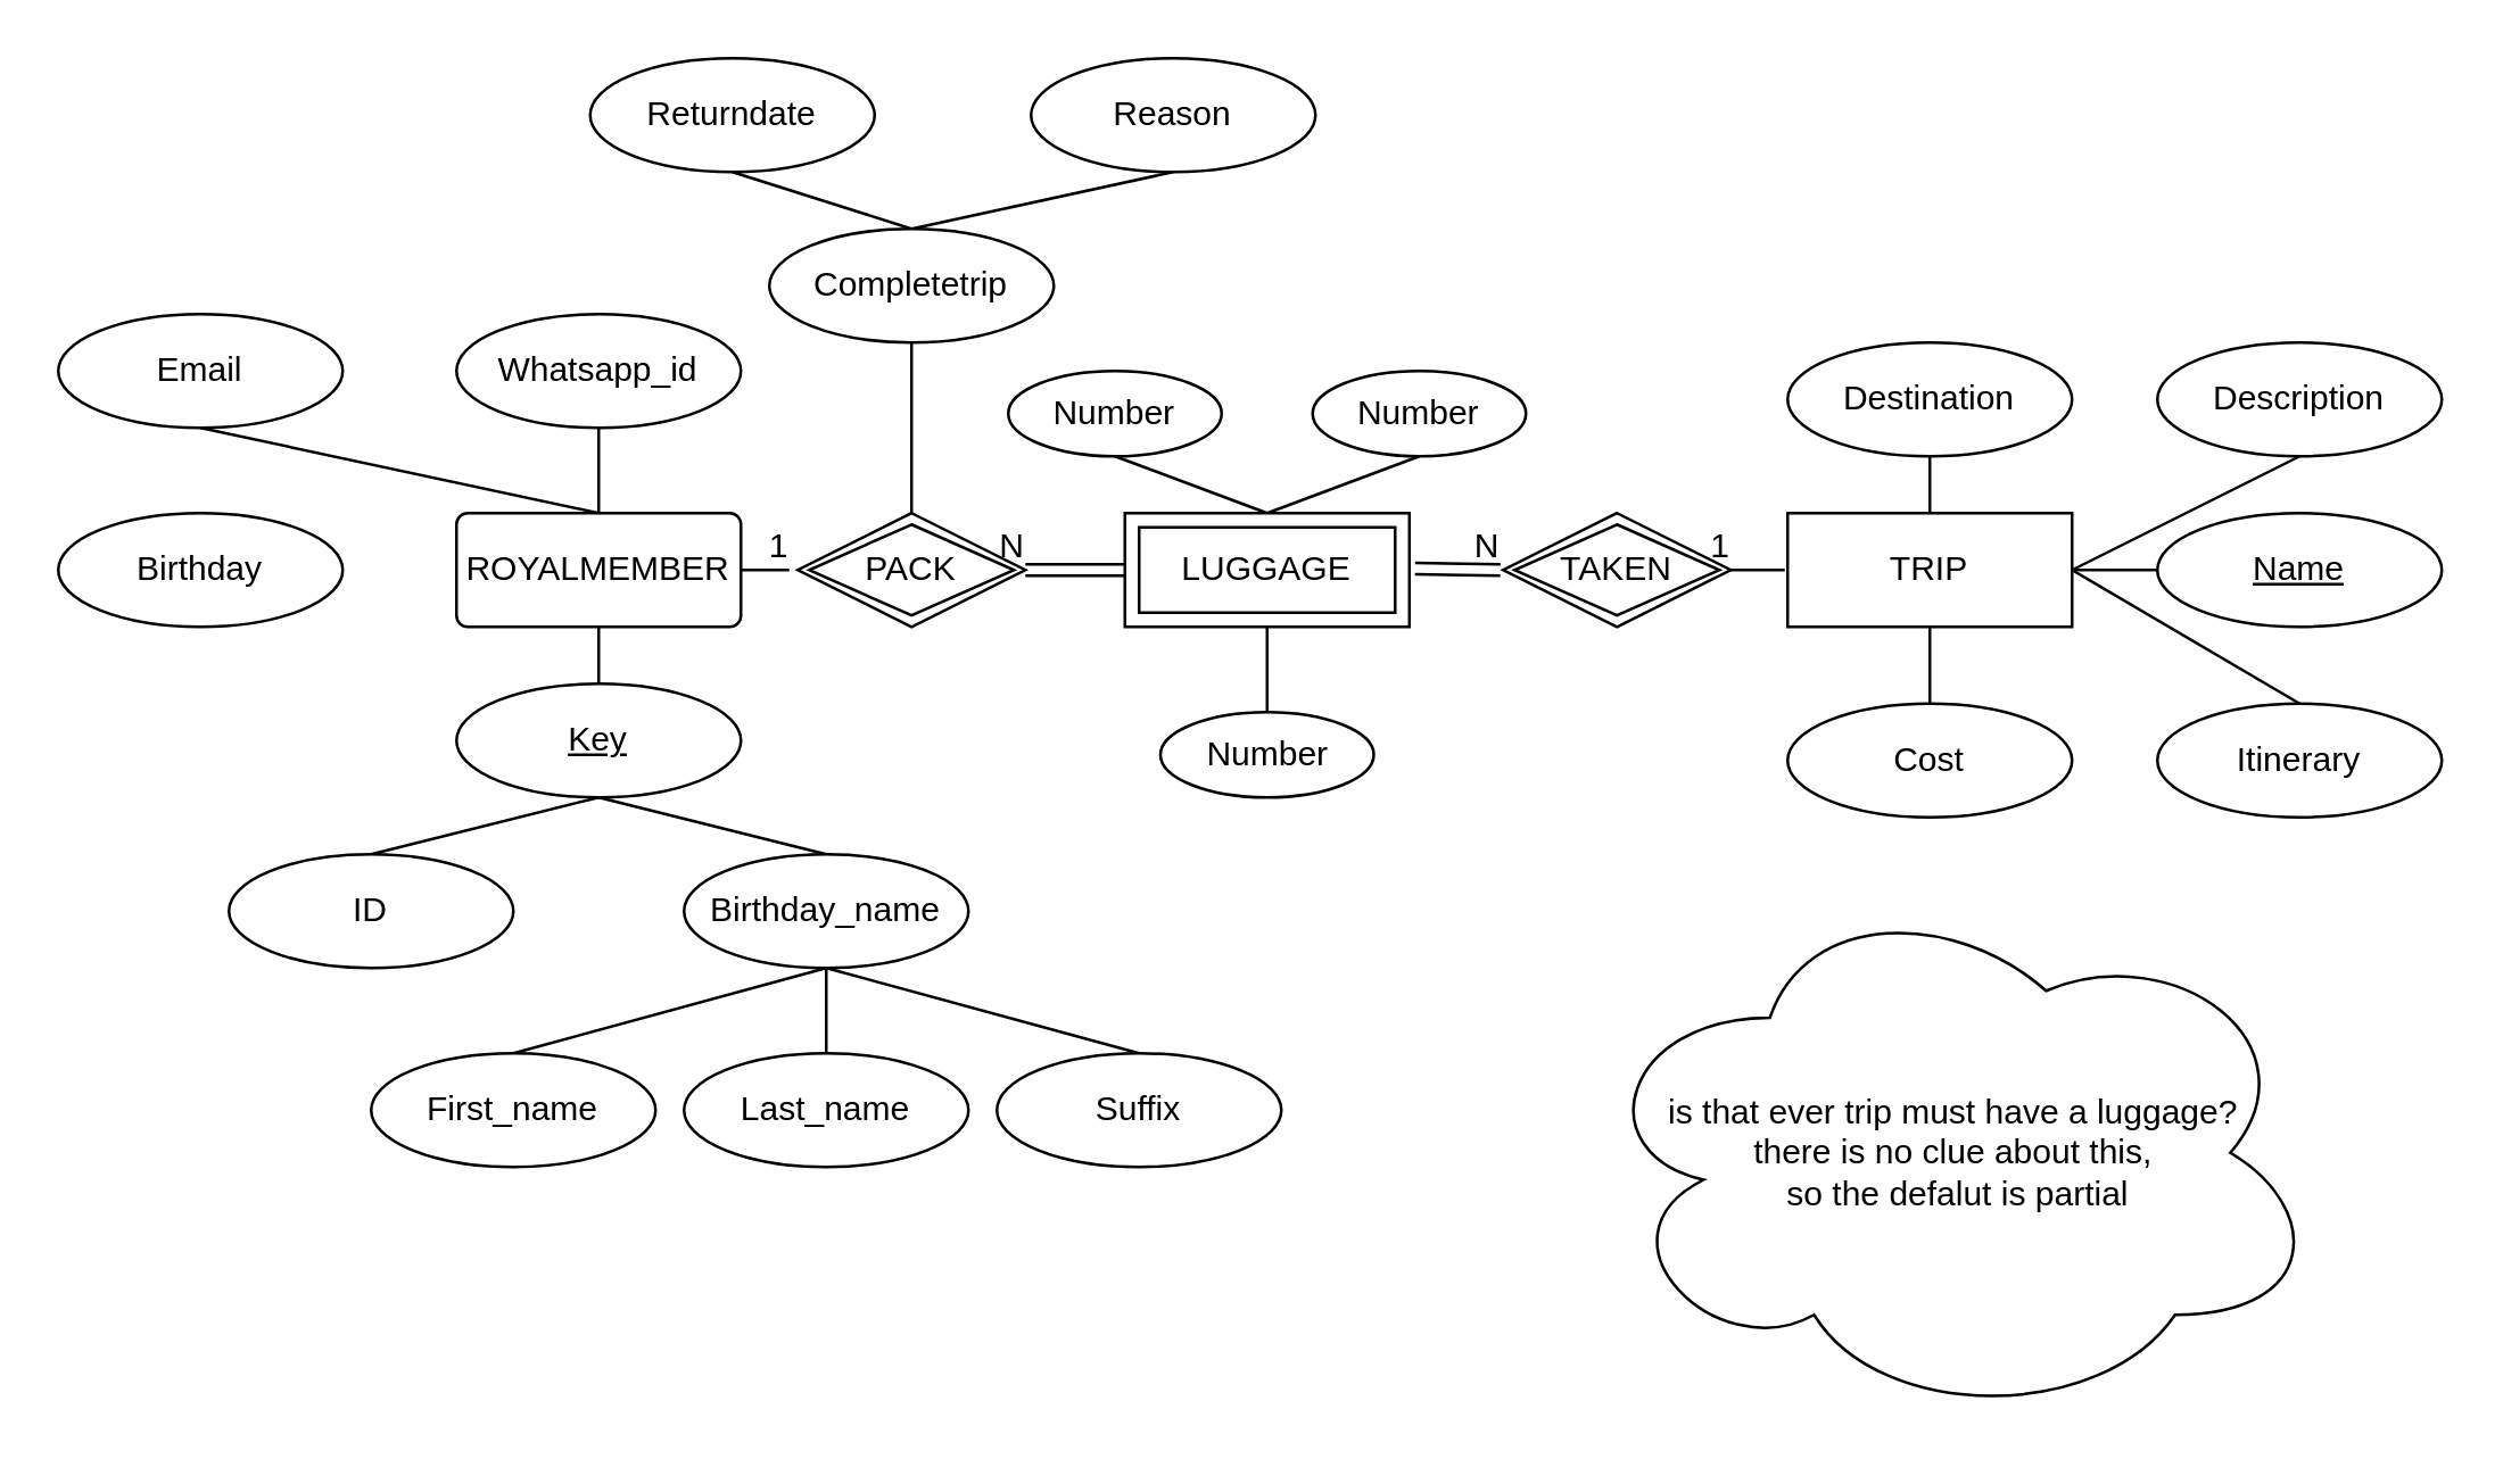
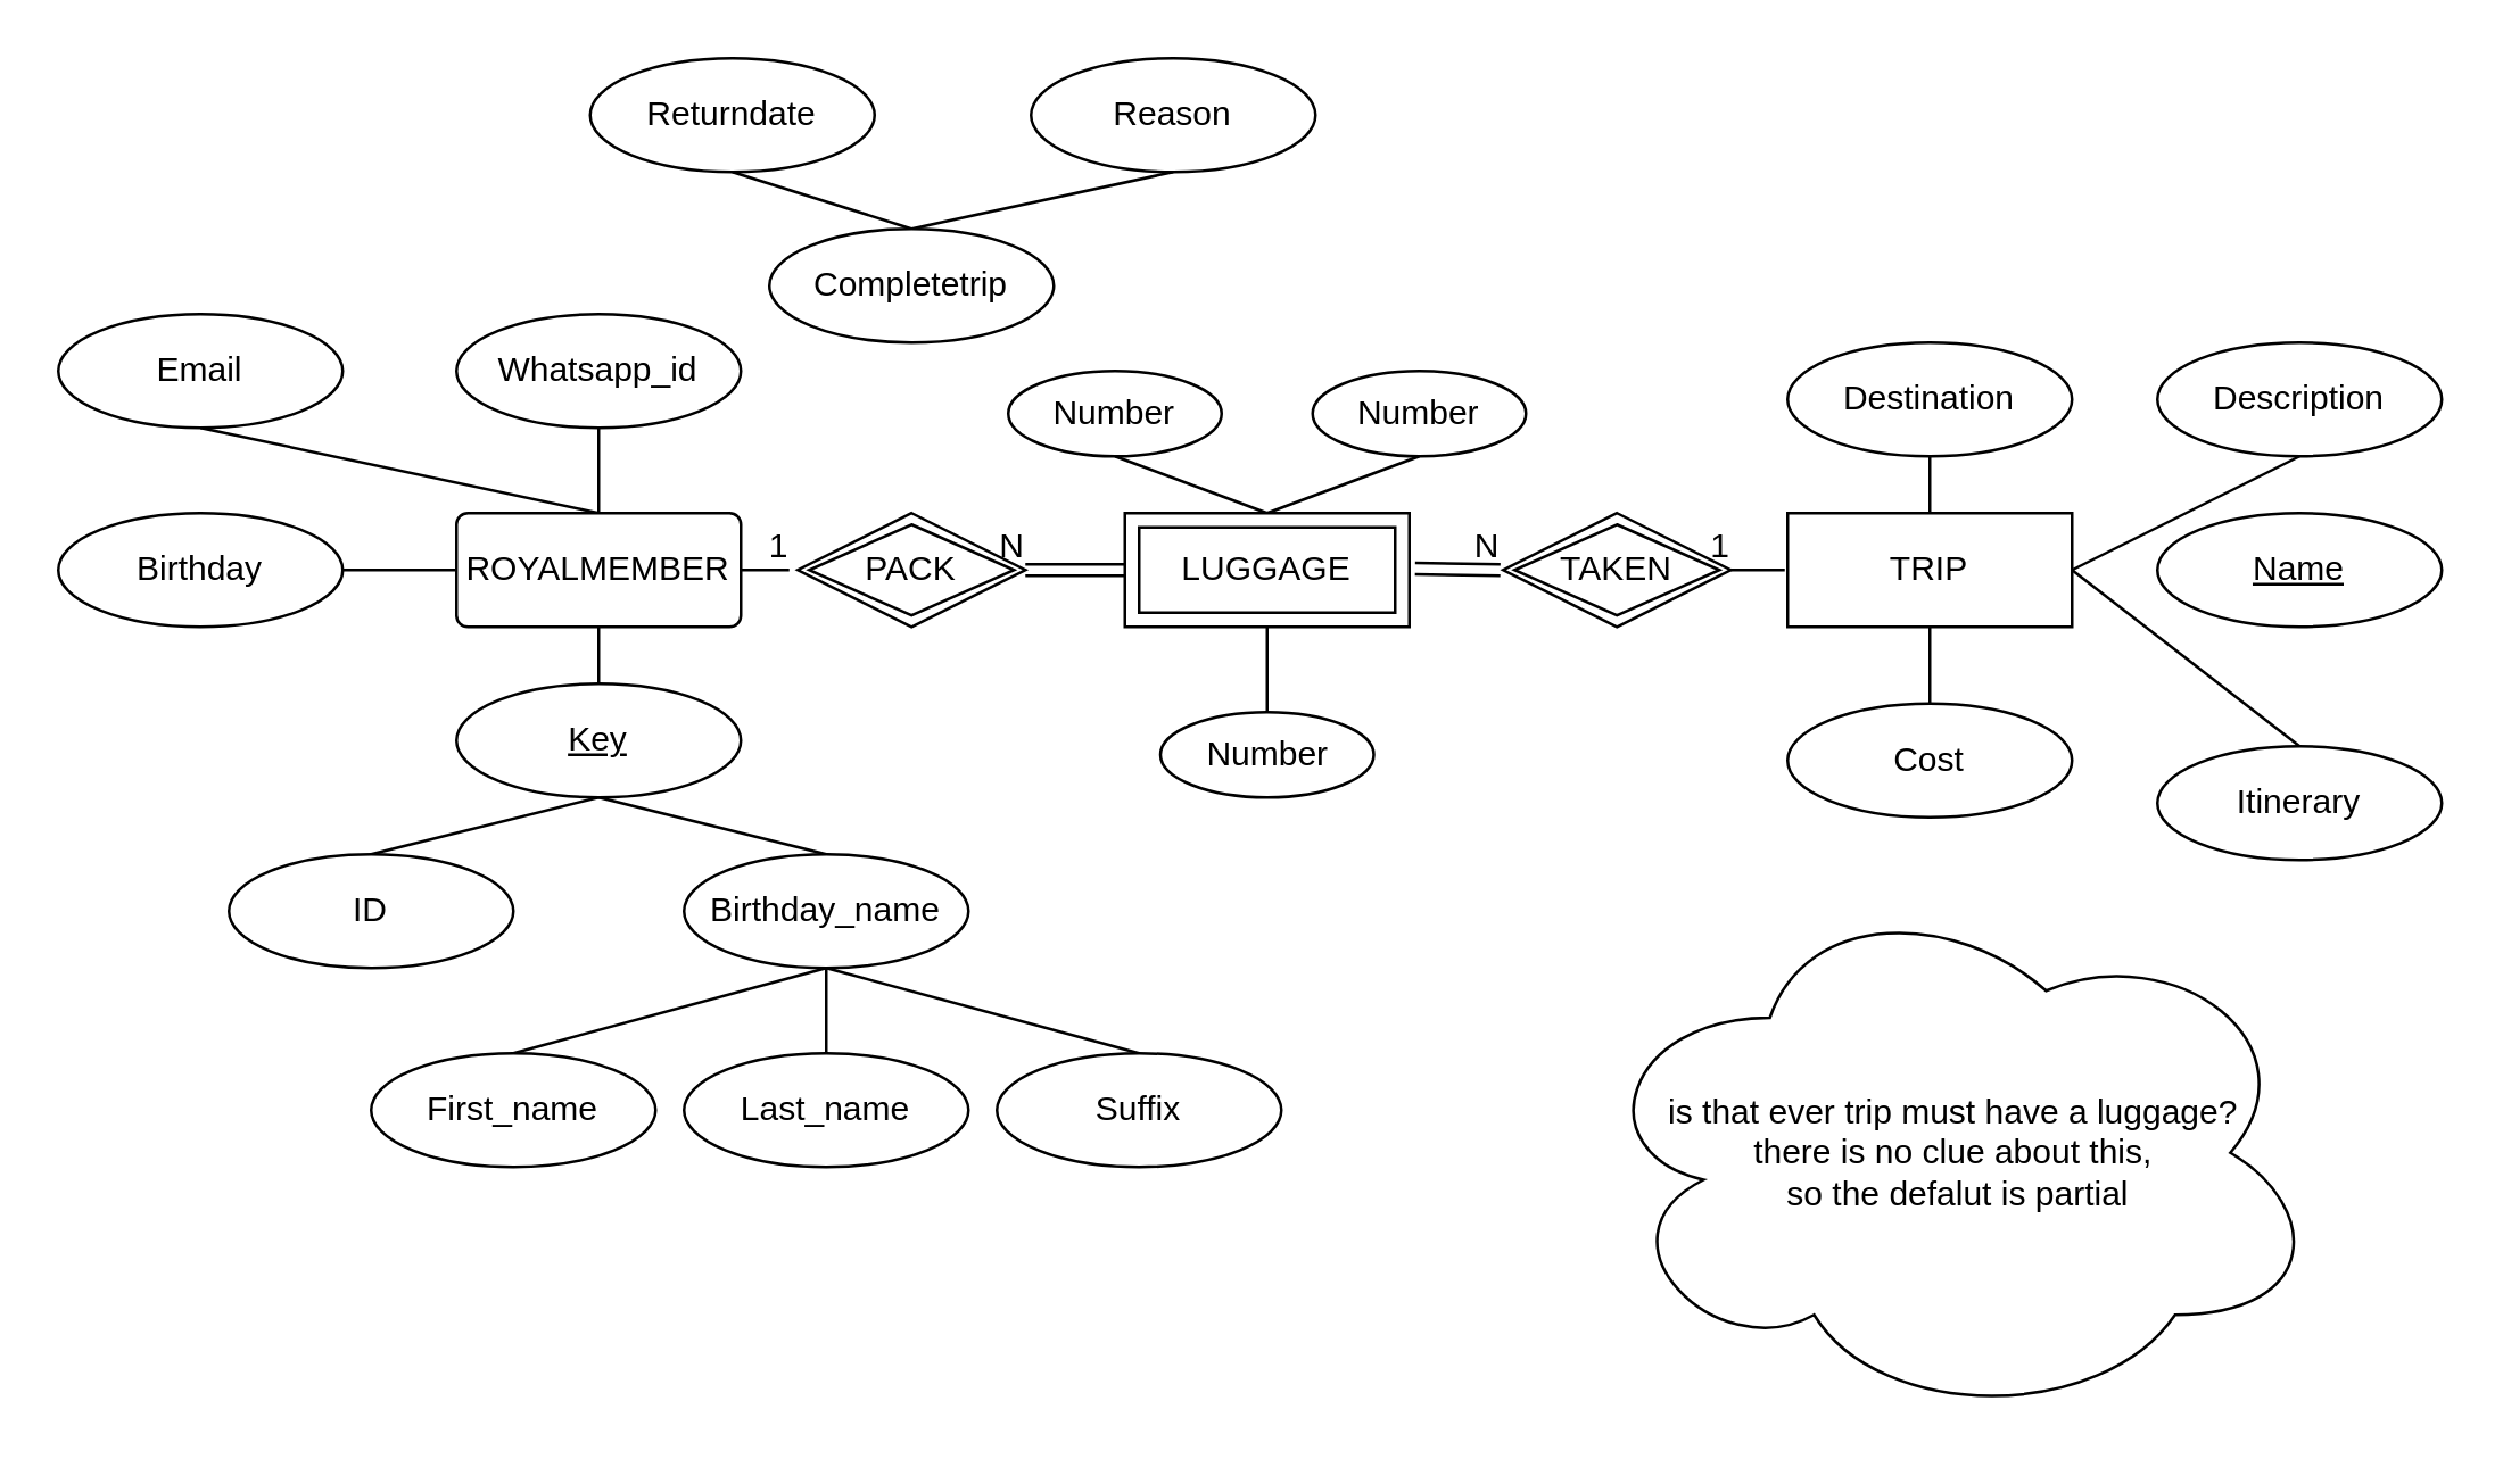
- <mxCell id="36" style="edgeStyle=none;rounded=0;orthogonalLoop=1;jettySize=auto;html=1;exitX=0.5;exitY=0;exitDx=0;exitDy=0;entryX=0.5;entryY=1;entryDx=0;entryDy=0;endArrow=none;endFill=0;" edge="1" parent="1" source="37" target="53"><mxGeometry relative="1" as="geometry" /></mxCell>
+ <mxCell id="4" style="edgeStyle=none;rounded=0;orthogonalLoop=1;jettySize=auto;html=1;exitX=0;exitY=0.5;exitDx=0;exitDy=0;entryX=1;entryY=0.5;entryDx=0;entryDy=0;endArrow=none;endFill=0;" edge="1" parent="1" source="6" target="18"><mxGeometry relative="1" as="geometry" /></mxCell>
- <mxCell id="22" style="edgeStyle=none;rounded=0;orthogonalLoop=1;jettySize=auto;html=1;exitX=1;exitY=0.5;exitDx=0;exitDy=0;entryX=0;entryY=0.5;entryDx=0;entryDy=0;endArrow=none;endFill=0;" edge="1" parent="1" source="26" target="27"><mxGeometry relative="1" as="geometry" /></mxCell>
- <mxCell id="31" value="Itinerary" style="ellipse;whiteSpace=wrap;html=1;align=center;" vertex="1" parent="1"><mxGeometry x="758" y="247" width="100" height="40" as="geometry" /></mxCell>
+ <mxCell id="31" value="Itinerary" style="ellipse;whiteSpace=wrap;html=1;align=center;" vertex="1" parent="1"><mxGeometry x="758" y="262" width="100" height="40" as="geometry" /></mxCell>
